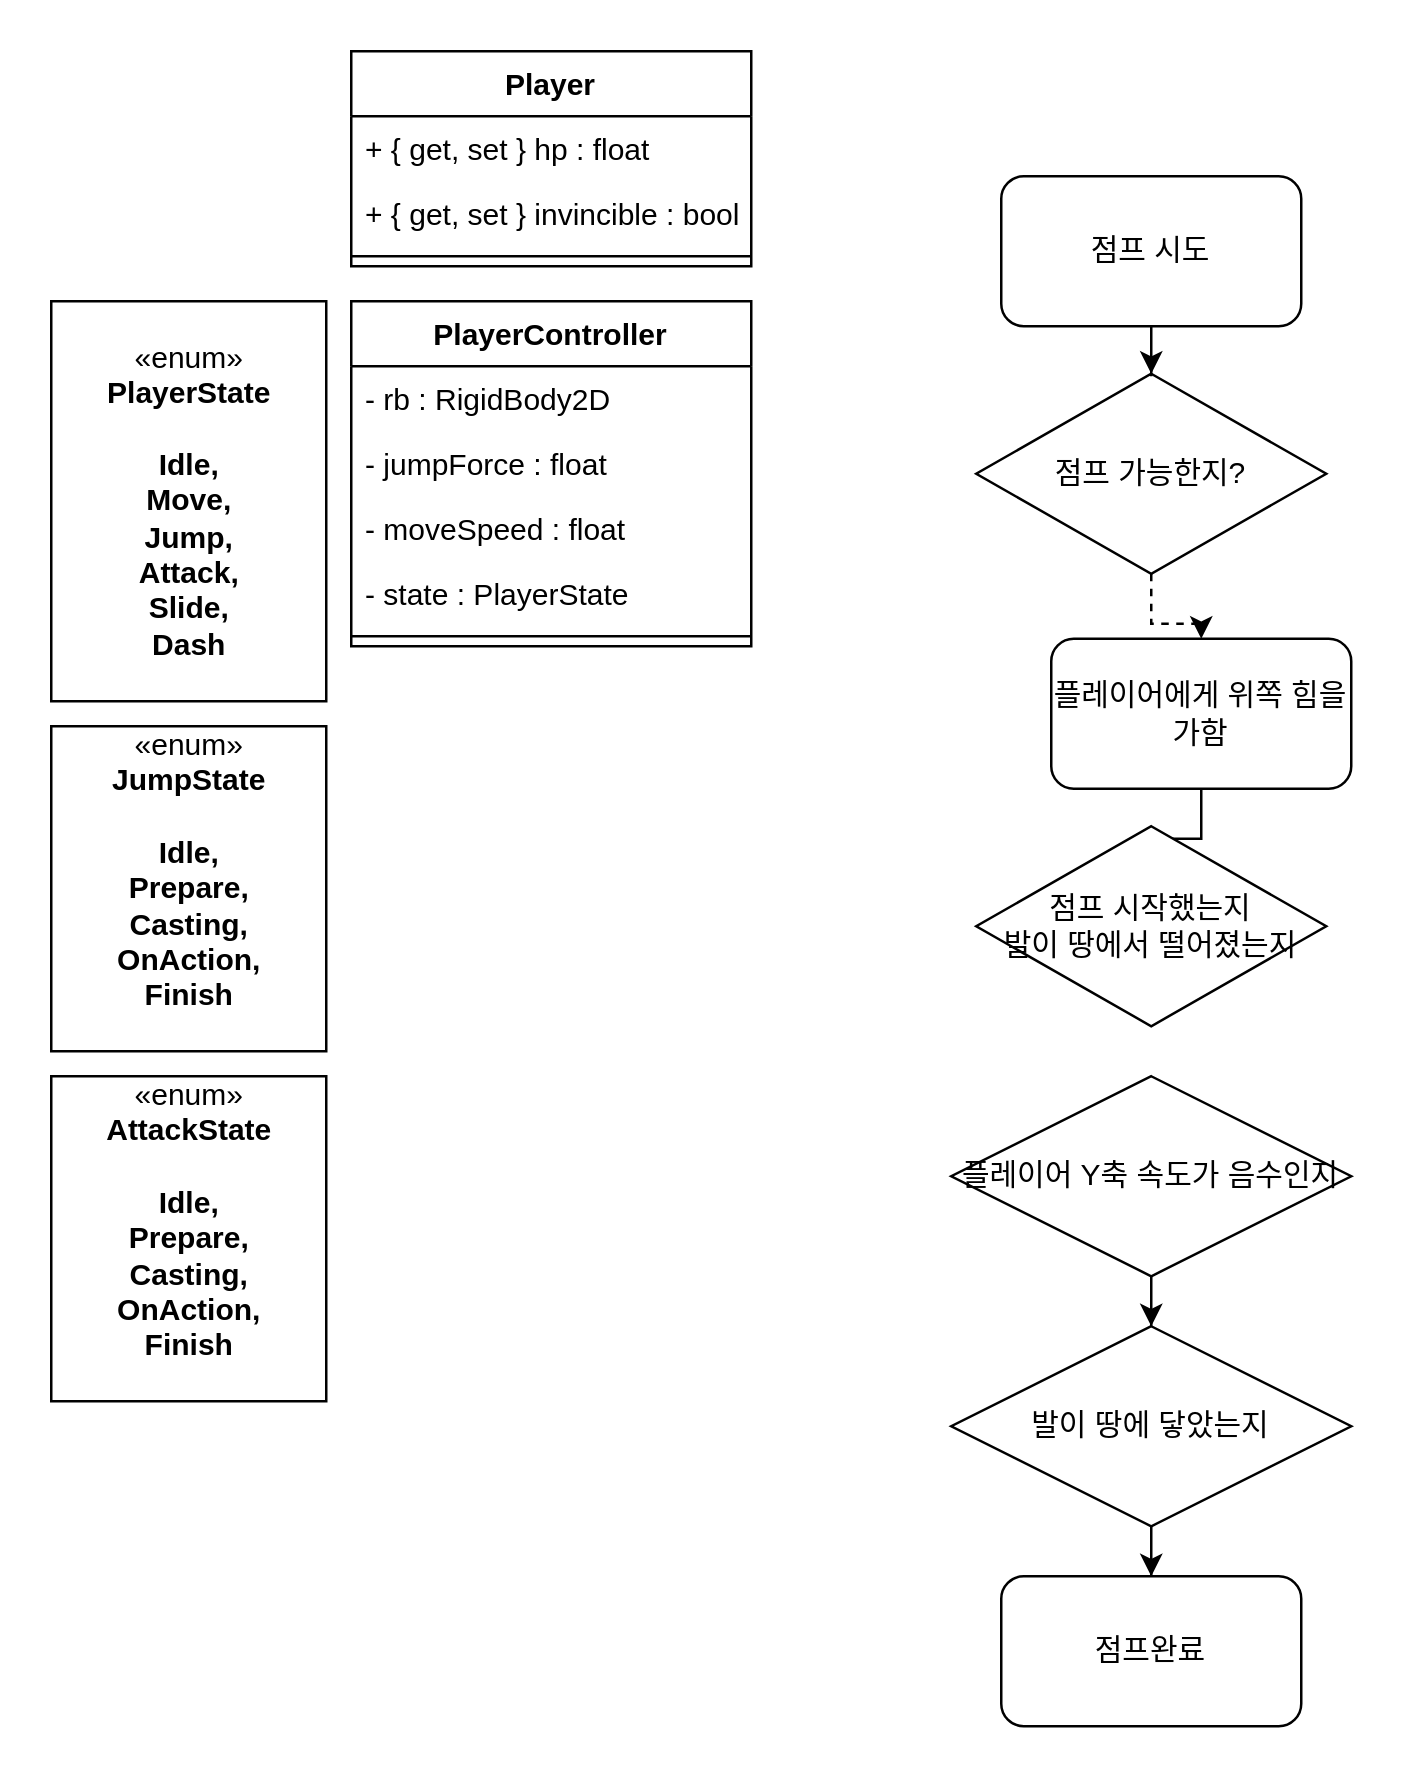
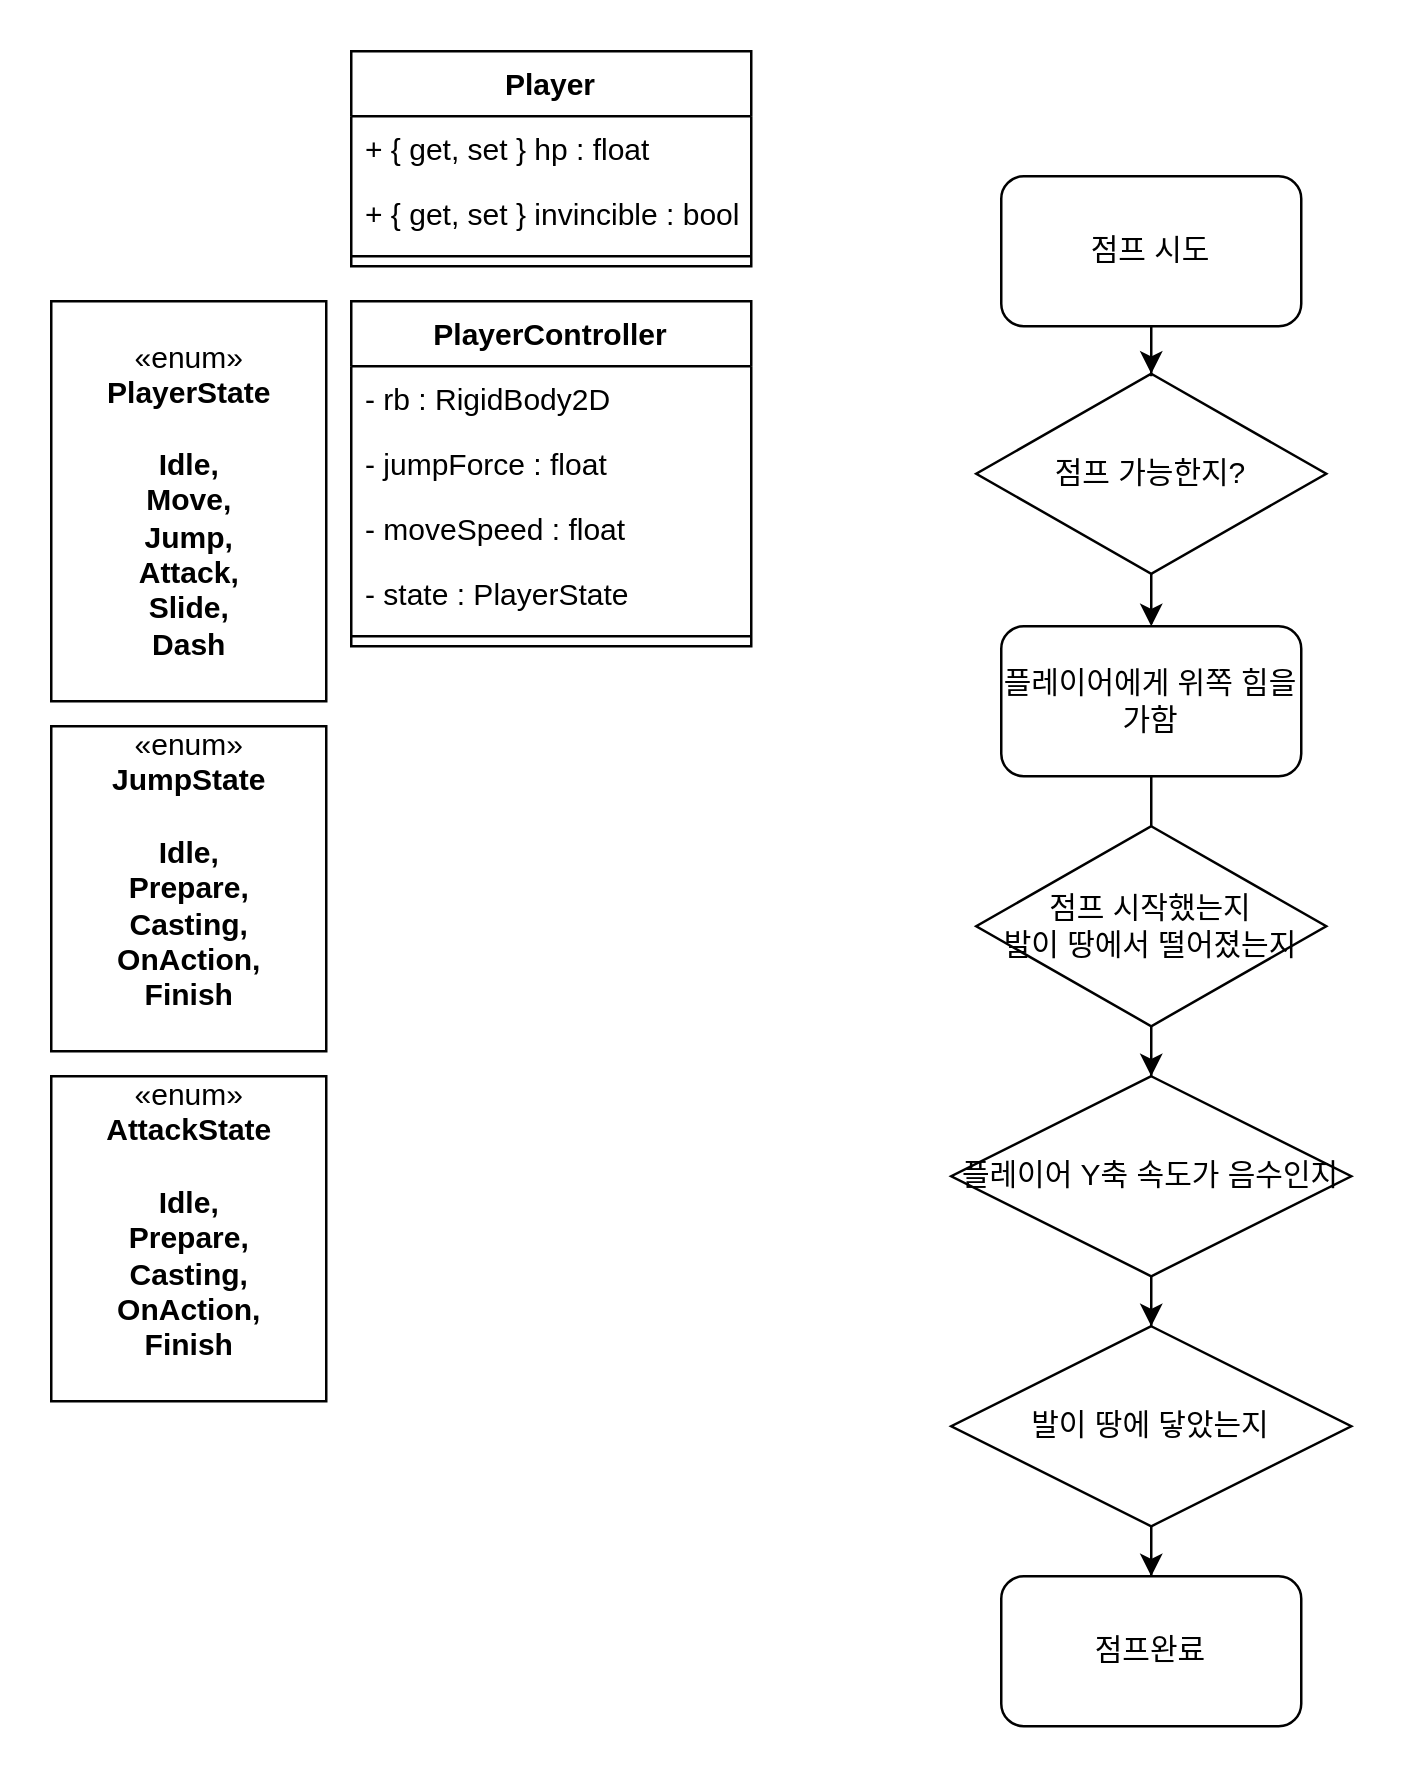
- <mxCell id="18" value="플레이어에게 위쪽 힘을 가함" style="rounded=1;whiteSpace=wrap;html=1;" vertex="1" parent="1"><mxGeometry x="420" y="255" width="120" height="60" as="geometry" /></mxCell>
+ <mxCell id="18" value="플레이어에게 위쪽 힘을 가함" style="rounded=1;whiteSpace=wrap;html=1;" vertex="1" parent="1"><mxGeometry x="400" y="250" width="120" height="60" as="geometry" /></mxCell>
+ <mxCell id="19" value="" style="edgeStyle=orthogonalEdgeStyle;rounded=0;orthogonalLoop=1;jettySize=auto;html=1;" edge="1" parent="1" source="20" target="22"><mxGeometry relative="1" as="geometry" /></mxCell>
